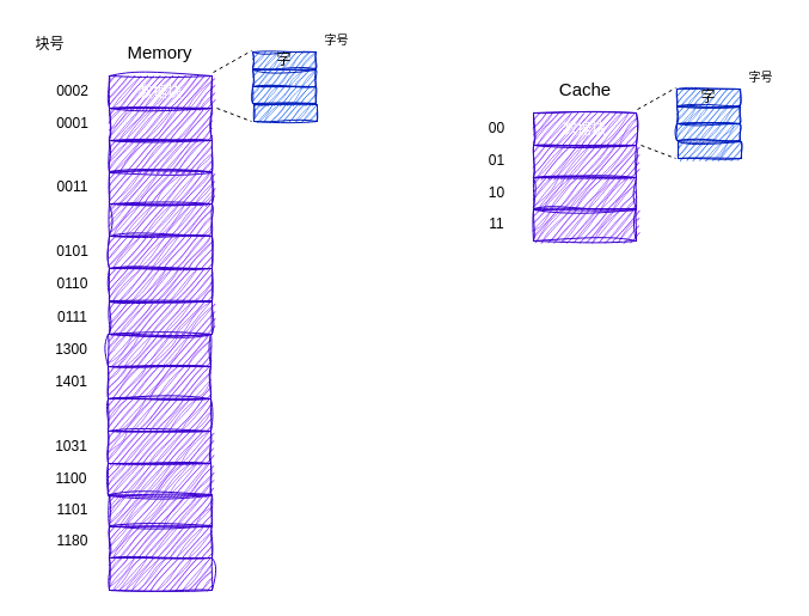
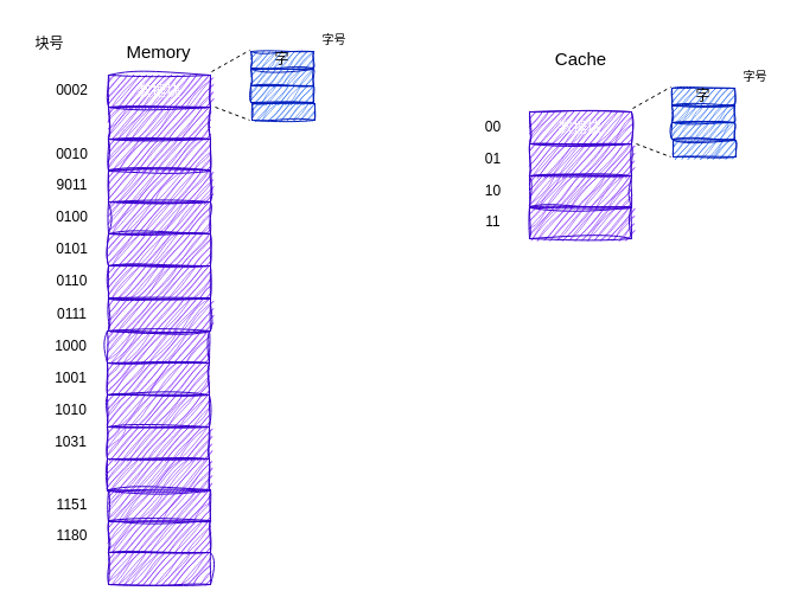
- <mxCell id="43" value="Cache" style="text;html=1;align=center;verticalAlign=middle;resizable=0;points=[];autosize=1;strokeColor=none;fillColor=none;fontSize=15;" vertex="1" parent="1"><mxGeometry x="458" y="59" width="61" height="30" as="geometry" /></mxCell>
+ <mxCell id="43" value="Cache" style="text;html=1;align=center;verticalAlign=middle;resizable=0;points=[];autosize=1;strokeColor=none;fillColor=none;fontSize=15;" vertex="1" parent="1"><mxGeometry x="458" y="34" width="61" height="30" as="geometry" /></mxCell>
- <mxCell id="11" value="&lt;font style=&quot;color: light-dark(rgb(0, 0, 0), rgb(204, 204, 204));&quot;&gt;0001&lt;/font&gt;" style="text;html=1;align=center;verticalAlign=middle;resizable=0;points=[];autosize=1;strokeColor=none;fillColor=none;" vertex="1" parent="1"><mxGeometry x="37" y="90" width="45" height="26" as="geometry" /></mxCell>
+ <mxCell id="13" value="&lt;font style=&quot;color: light-dark(rgb(0, 0, 0), rgb(204, 204, 204));&quot;&gt;0010&lt;/font&gt;" style="text;html=1;align=center;verticalAlign=middle;resizable=0;points=[];autosize=1;strokeColor=none;fillColor=none;" vertex="1" parent="1"><mxGeometry x="37" y="117" width="45" height="26" as="geometry" /></mxCell>
- <mxCell id="15" value="&lt;font style=&quot;color: light-dark(rgb(0, 0, 0), rgb(204, 204, 204));&quot;&gt;0011&lt;/font&gt;" style="text;html=1;align=center;verticalAlign=middle;resizable=0;points=[];autosize=1;strokeColor=none;fillColor=none;" vertex="1" parent="1"><mxGeometry x="38" y="143" width="44" height="26" as="geometry" /></mxCell>
+ <mxCell id="15" value="&lt;font style=&quot;color: light-dark(rgb(0, 0, 0), rgb(204, 204, 204));&quot;&gt;9011&lt;/font&gt;" style="text;html=1;align=center;verticalAlign=middle;resizable=0;points=[];autosize=1;strokeColor=none;fillColor=none;" vertex="1" parent="1"><mxGeometry x="38" y="143" width="44" height="26" as="geometry" /></mxCell>
+ <mxCell id="17" value="&lt;font style=&quot;color: light-dark(rgb(0, 0, 0), rgb(204, 204, 204));&quot;&gt;0100&lt;/font&gt;" style="text;html=1;align=center;verticalAlign=middle;resizable=0;points=[];autosize=1;strokeColor=none;fillColor=none;" vertex="1" parent="1"><mxGeometry x="37" y="170" width="45" height="26" as="geometry" /></mxCell>
- <mxCell id="25" value="&lt;font style=&quot;color: light-dark(rgb(0, 0, 0), rgb(204, 204, 204));&quot;&gt;1300&lt;/font&gt;" style="text;html=1;align=center;verticalAlign=middle;resizable=0;points=[];autosize=1;strokeColor=none;fillColor=none;" vertex="1" parent="1"><mxGeometry x="36" y="279" width="45" height="26" as="geometry" /></mxCell>
+ <mxCell id="25" value="&lt;font style=&quot;color: light-dark(rgb(0, 0, 0), rgb(204, 204, 204));&quot;&gt;1000&lt;/font&gt;" style="text;html=1;align=center;verticalAlign=middle;resizable=0;points=[];autosize=1;strokeColor=none;fillColor=none;" vertex="1" parent="1"><mxGeometry x="36" y="279" width="45" height="26" as="geometry" /></mxCell>
- <mxCell id="27" value="&lt;font style=&quot;color: light-dark(rgb(0, 0, 0), rgb(204, 204, 204));&quot;&gt;1401&lt;/font&gt;" style="text;html=1;align=center;verticalAlign=middle;resizable=0;points=[];autosize=1;strokeColor=none;fillColor=none;" vertex="1" parent="1"><mxGeometry x="36" y="306" width="45" height="26" as="geometry" /></mxCell>
+ <mxCell id="27" value="&lt;font style=&quot;color: light-dark(rgb(0, 0, 0), rgb(204, 204, 204));&quot;&gt;1001&lt;/font&gt;" style="text;html=1;align=center;verticalAlign=middle;resizable=0;points=[];autosize=1;strokeColor=none;fillColor=none;" vertex="1" parent="1"><mxGeometry x="36" y="306" width="45" height="26" as="geometry" /></mxCell>
+ <mxCell id="29" value="&lt;font style=&quot;color: light-dark(rgb(0, 0, 0), rgb(204, 204, 204));&quot;&gt;1010&lt;/font&gt;" style="text;html=1;align=center;verticalAlign=middle;resizable=0;points=[];autosize=1;strokeColor=none;fillColor=none;" vertex="1" parent="1"><mxGeometry x="36" y="333" width="45" height="26" as="geometry" /></mxCell>
- <mxCell id="33" value="&lt;font style=&quot;color: light-dark(rgb(0, 0, 0), rgb(204, 204, 204));&quot;&gt;1100&lt;/font&gt;" style="text;html=1;align=center;verticalAlign=middle;resizable=0;points=[];autosize=1;strokeColor=none;fillColor=none;" vertex="1" parent="1"><mxGeometry x="37" y="387" width="44" height="26" as="geometry" /></mxCell>
- <mxCell id="35" value="&lt;font style=&quot;color: light-dark(rgb(0, 0, 0), rgb(204, 204, 204));&quot;&gt;1101&lt;/font&gt;" style="text;html=1;align=center;verticalAlign=middle;resizable=0;points=[];autosize=1;strokeColor=none;fillColor=none;" vertex="1" parent="1"><mxGeometry x="38" y="413" width="44" height="26" as="geometry" /></mxCell>
+ <mxCell id="35" value="&lt;font style=&quot;color: light-dark(rgb(0, 0, 0), rgb(204, 204, 204));&quot;&gt;1151&lt;/font&gt;" style="text;html=1;align=center;verticalAlign=middle;resizable=0;points=[];autosize=1;strokeColor=none;fillColor=none;" vertex="1" parent="1"><mxGeometry x="38" y="413" width="44" height="26" as="geometry" /></mxCell>
